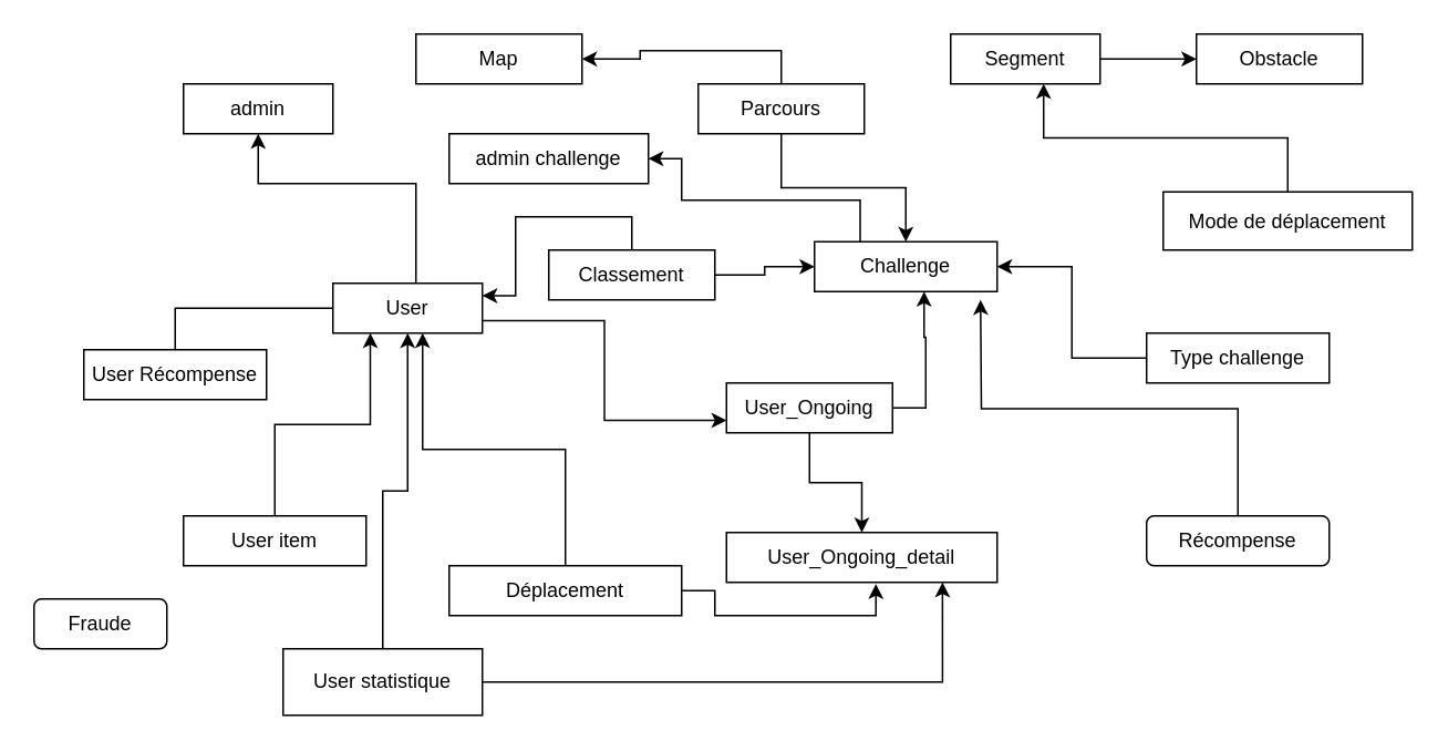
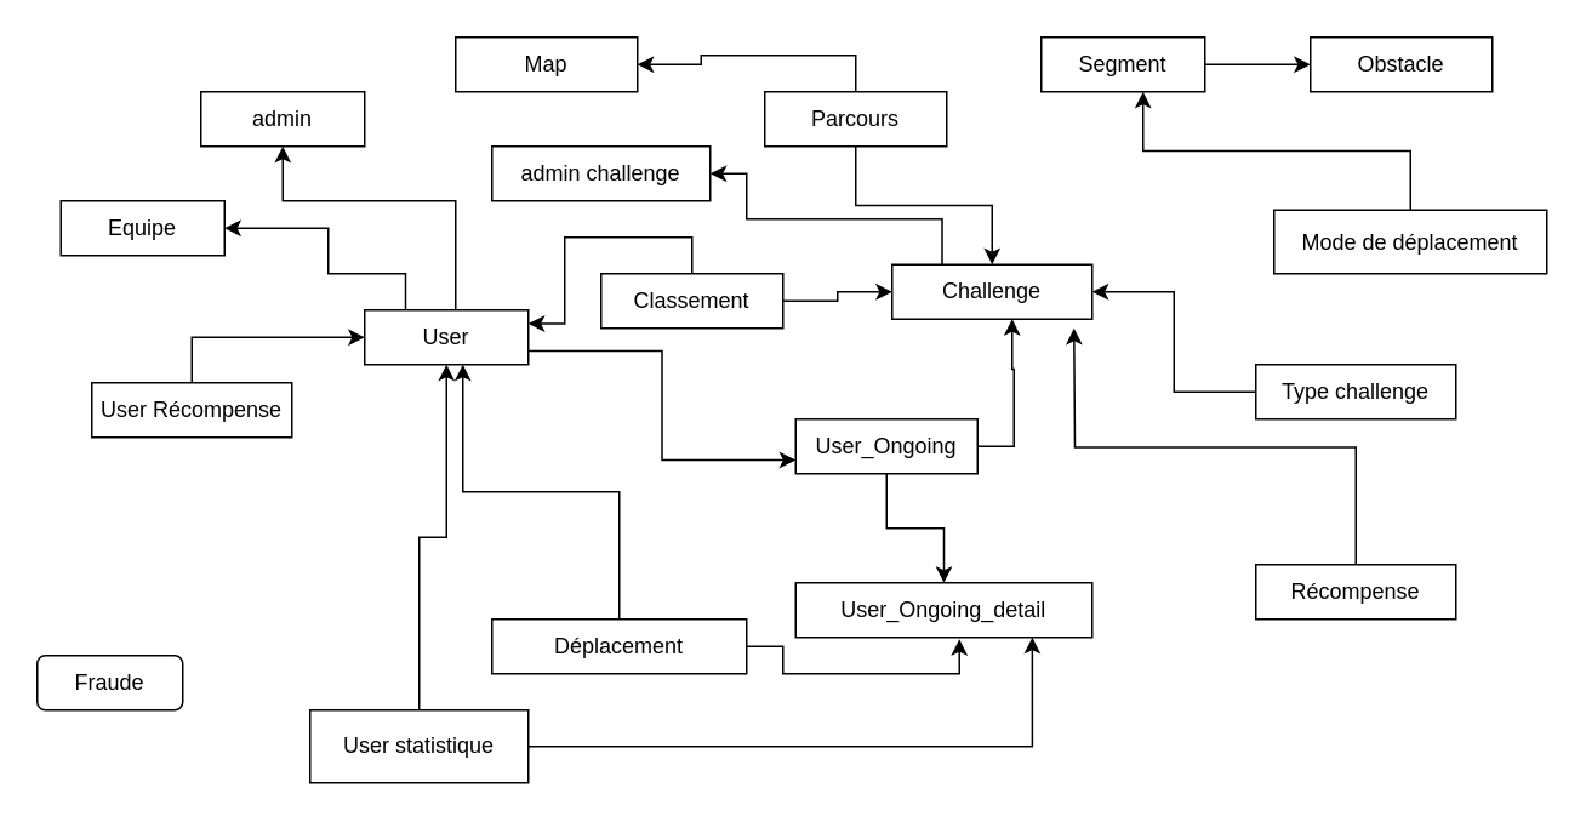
+ <mxCell id="39" value="Equipe" style="rounded=0;whiteSpace=wrap;html=1;" vertex="1" parent="1"><mxGeometry x="33" y="110" width="90" height="30" as="geometry" /></mxCell>
+ <mxCell id="10" style="edgeStyle=orthogonalEdgeStyle;rounded=0;orthogonalLoop=1;jettySize=auto;html=1;exitX=0.25;exitY=0;exitDx=0;exitDy=0;entryX=1;entryY=0.5;entryDx=0;entryDy=0;" edge="1" parent="1" source="12" target="39"><mxGeometry relative="1" as="geometry"><Array as="points"><mxPoint x="223" y="150" /><mxPoint x="180" y="150" /><mxPoint x="180" y="125" /></Array></mxGeometry></mxCell>
- <mxCell id="32" style="edgeStyle=orthogonalEdgeStyle;rounded=0;orthogonalLoop=1;jettySize=auto;html=1;exitX=0.5;exitY=0;exitDx=0;exitDy=0;entryX=0;entryY=0.5;entryDx=0;entryDy=0;endArrow=none;" edge="1" parent="1" source="33" target="12"><mxGeometry relative="1" as="geometry" /></mxCell>
+ <mxCell id="32" style="edgeStyle=orthogonalEdgeStyle;rounded=0;orthogonalLoop=1;jettySize=auto;html=1;exitX=0.5;exitY=0;exitDx=0;exitDy=0;entryX=0;entryY=0.5;entryDx=0;entryDy=0;" edge="1" parent="1" source="33" target="12"><mxGeometry relative="1" as="geometry" /></mxCell>
- <mxCell id="34" style="edgeStyle=orthogonalEdgeStyle;rounded=0;orthogonalLoop=1;jettySize=auto;html=1;exitX=0.5;exitY=0;exitDx=0;exitDy=0;entryX=0.25;entryY=1;entryDx=0;entryDy=0;" edge="1" parent="1" source="35" target="12"><mxGeometry relative="1" as="geometry" /></mxCell>
- <mxCell id="35" value="User item" style="rounded=0;whiteSpace=wrap;html=1;" vertex="1" parent="1"><mxGeometry x="110" y="310" width="110" height="30" as="geometry" /></mxCell>
- <mxCell id="31" value="Récompense" style="whiteSpace=wrap;html=1;rounded=1;" vertex="1" parent="1"><mxGeometry x="690" y="310" width="110" height="30" as="geometry" /></mxCell>
+ <mxCell id="31" value="Récompense" style="rounded=0;whiteSpace=wrap;html=1;" vertex="1" parent="1"><mxGeometry x="690" y="310" width="110" height="30" as="geometry" /></mxCell>
